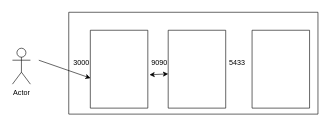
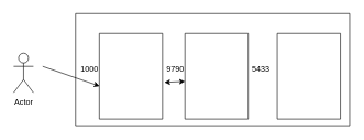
- <mxCell id="8" value="3000" style="text;html=1;align=center;verticalAlign=middle;resizable=0;points=[];autosize=1;strokeColor=none;fillColor=none;" vertex="1" parent="3"><mxGeometry x="-4" y="70" width="50" height="30" as="geometry" /></mxCell>
+ <mxCell id="8" value="1000" style="text;html=1;align=center;verticalAlign=middle;resizable=0;points=[];autosize=1;strokeColor=none;fillColor=none;" vertex="1" parent="3"><mxGeometry x="-4" y="70" width="50" height="30" as="geometry" /></mxCell>
- <mxCell id="5" value="9090" style="text;html=1;align=center;verticalAlign=middle;resizable=0;points=[];autosize=1;strokeColor=none;fillColor=none;" vertex="1" parent="4"><mxGeometry x="-40" y="40" width="50" height="30" as="geometry" /></mxCell>
+ <mxCell id="5" value="9790" style="text;html=1;align=center;verticalAlign=middle;resizable=0;points=[];autosize=1;strokeColor=none;fillColor=none;" vertex="1" parent="4"><mxGeometry x="-40" y="40" width="50" height="30" as="geometry" /></mxCell>
